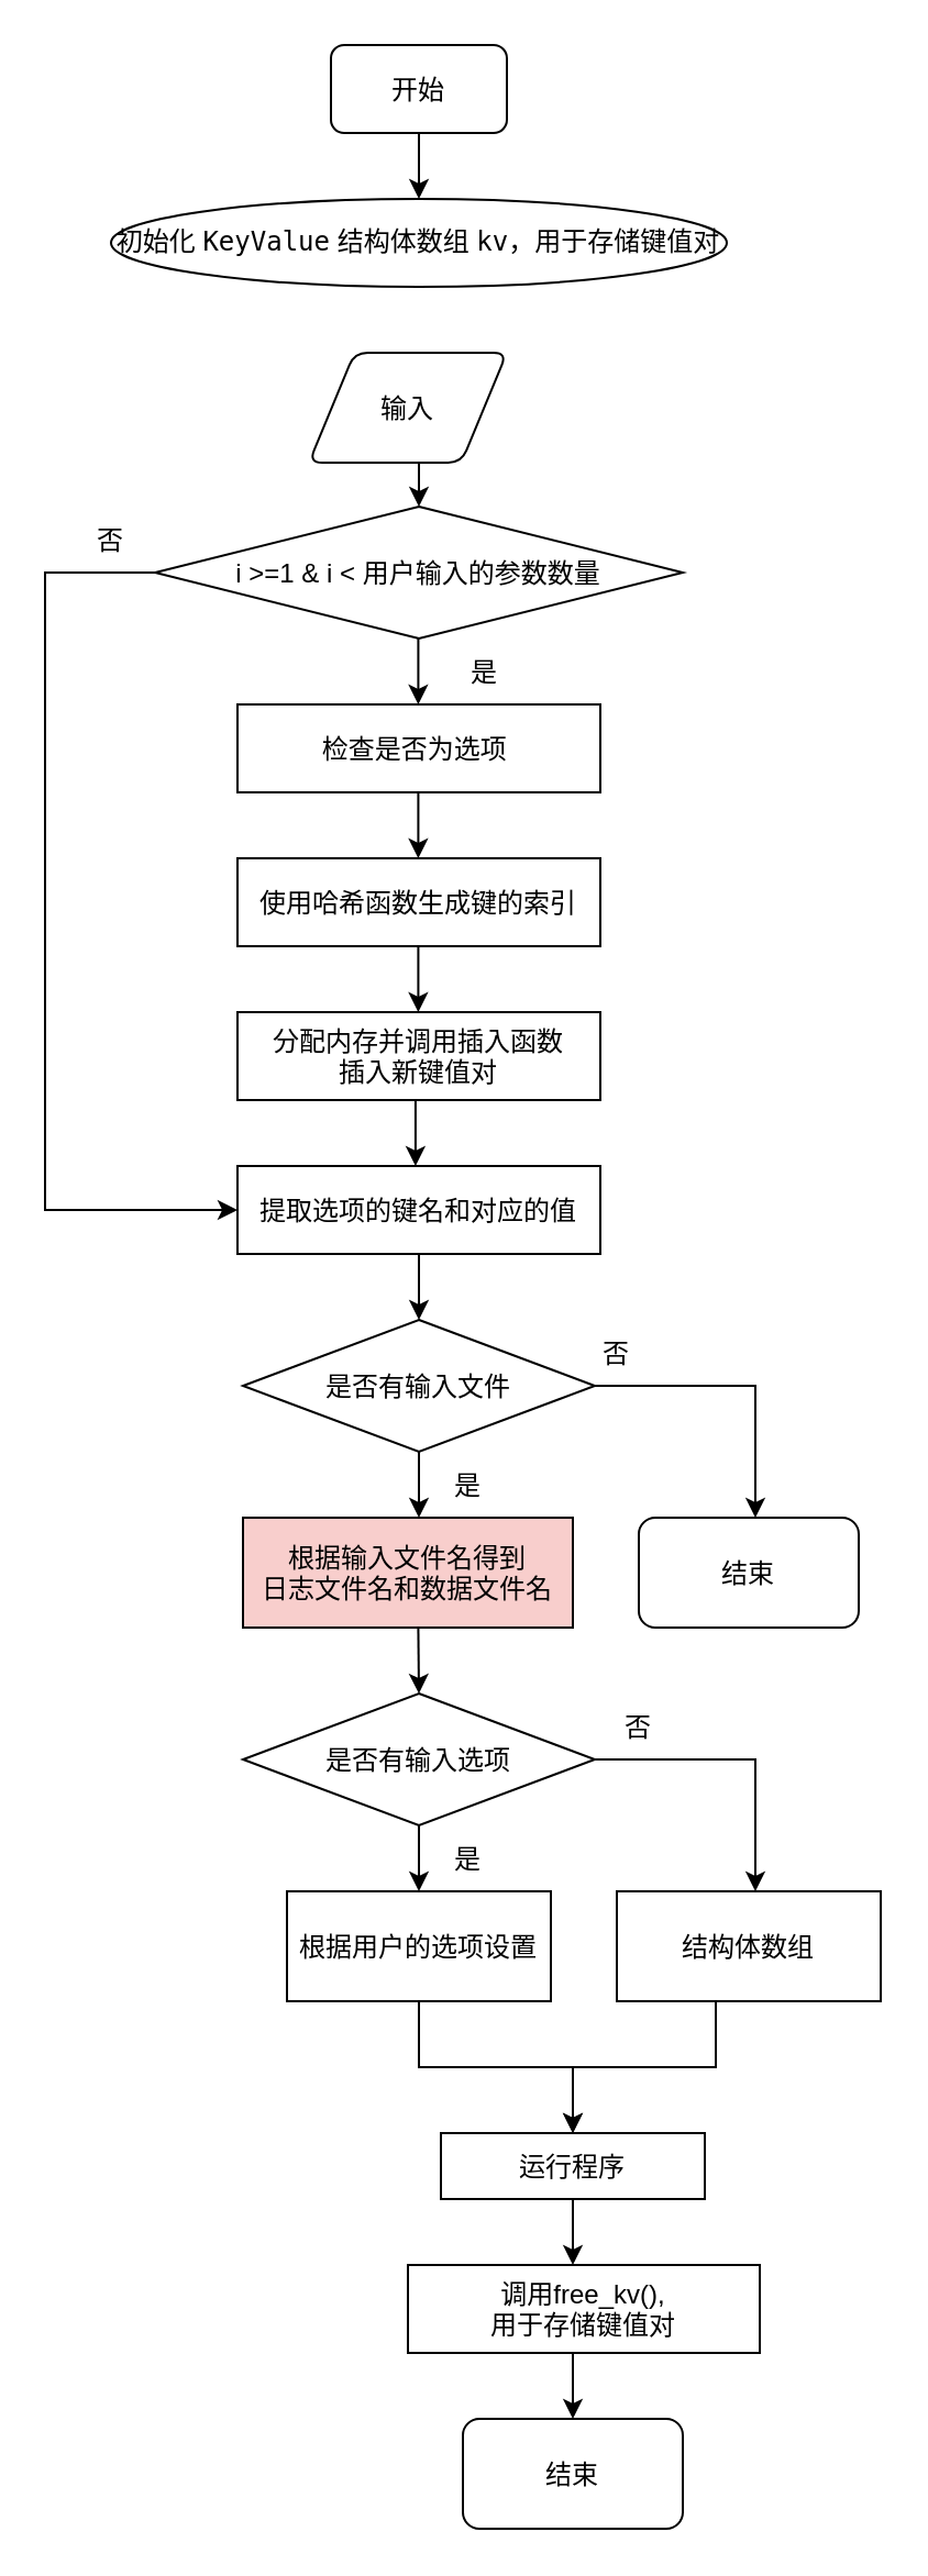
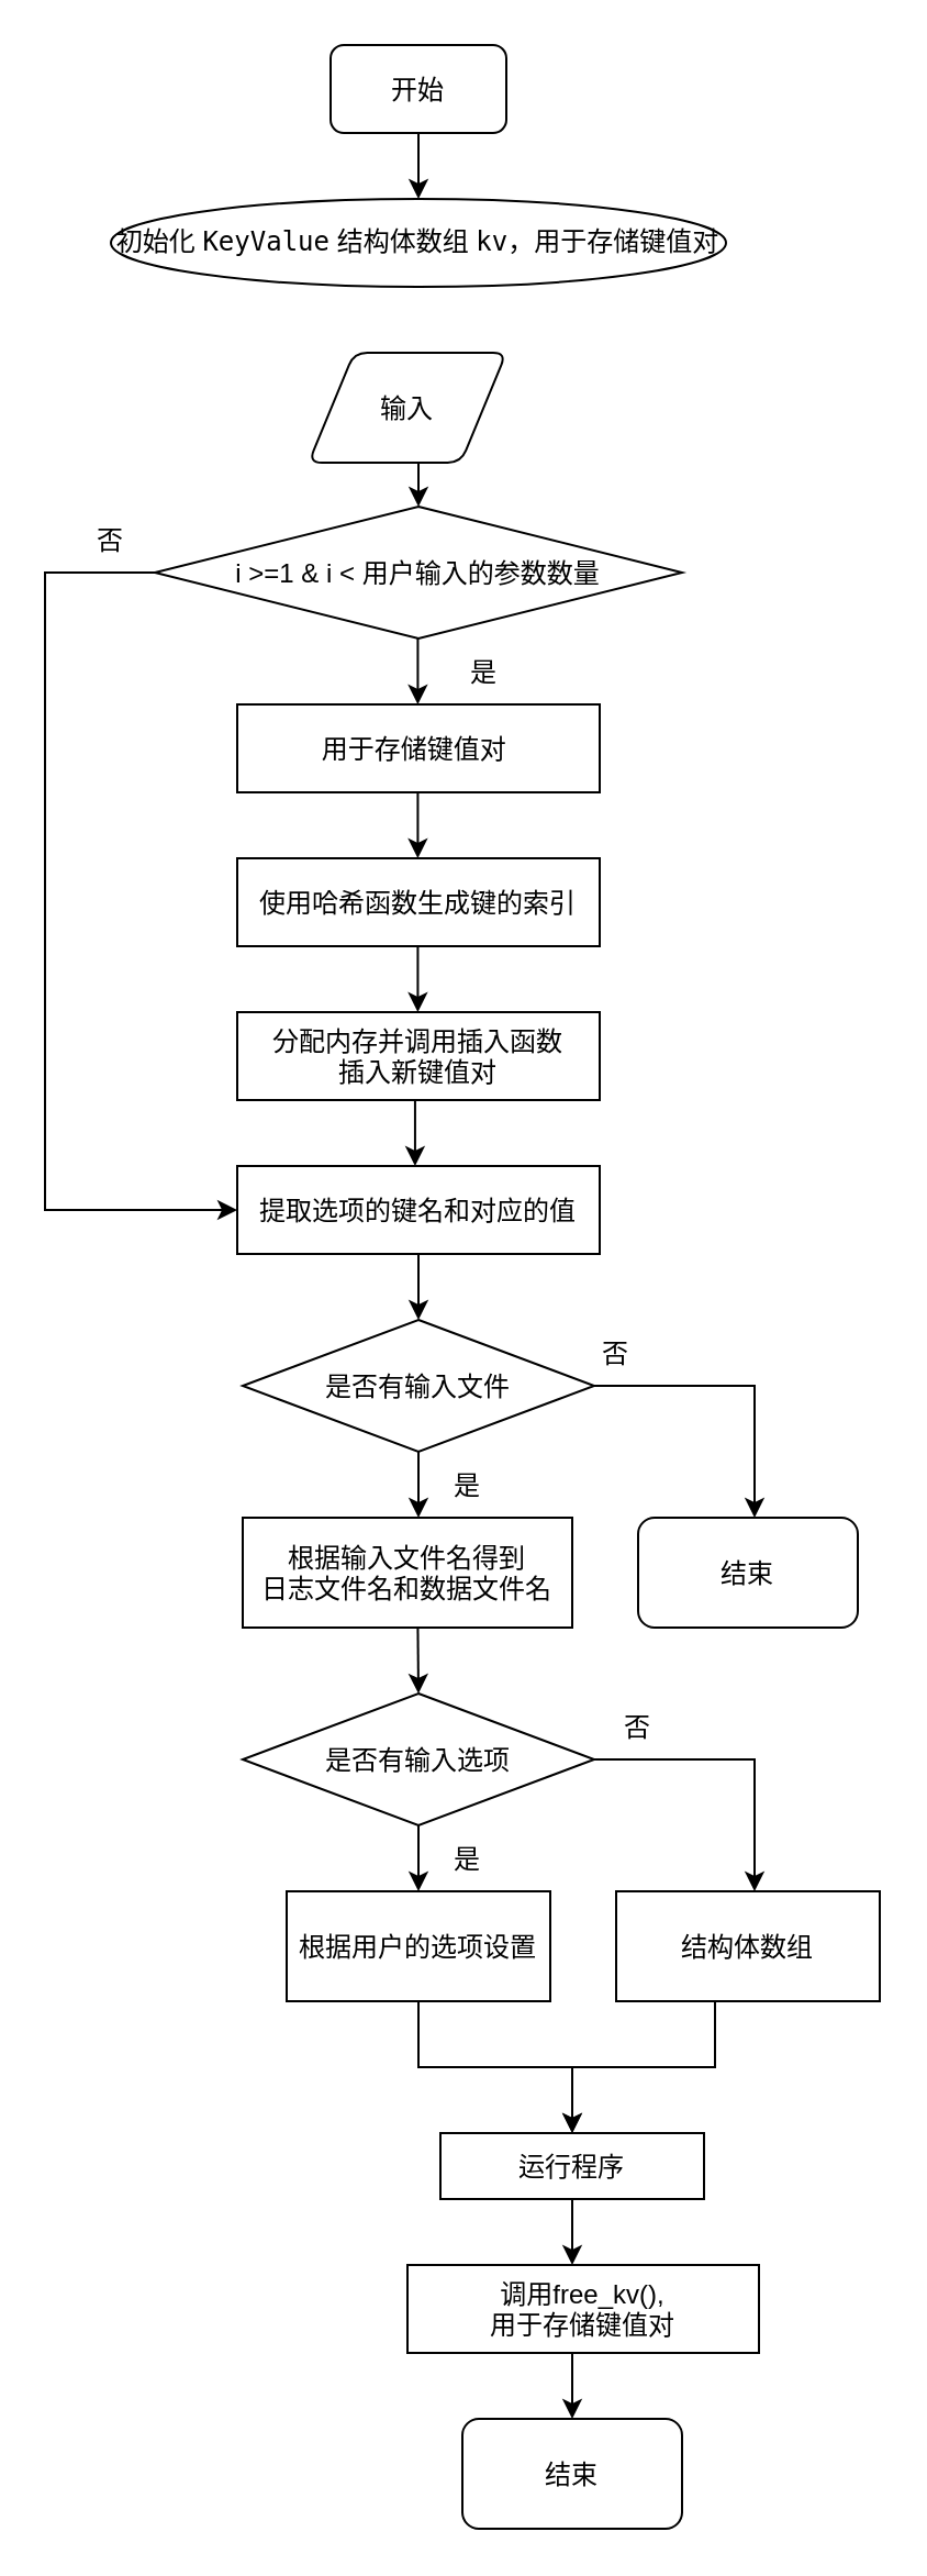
- <mxCell id="3" value="检查是否为选项 " style="rounded=0;" vertex="1" parent="1"><mxGeometry x="107.5" y="320" width="165" height="40" as="geometry" /></mxCell>
+ <mxCell id="3" value="用于存储键值对 " style="rounded=0;" vertex="1" parent="1"><mxGeometry x="107.5" y="320" width="165" height="40" as="geometry" /></mxCell>
- <mxCell id="10" value="根据输入文件名得到&#10;日志文件名和数据文件名" style="rounded=0;fillColor=#f8cecc;" vertex="1" parent="1"><mxGeometry x="110" y="690" width="150" height="50" as="geometry" /></mxCell>
+ <mxCell id="10" value="根据输入文件名得到&#10;日志文件名和数据文件名" style="rounded=0;" vertex="1" parent="1"><mxGeometry x="110" y="690" width="150" height="50" as="geometry" /></mxCell>
